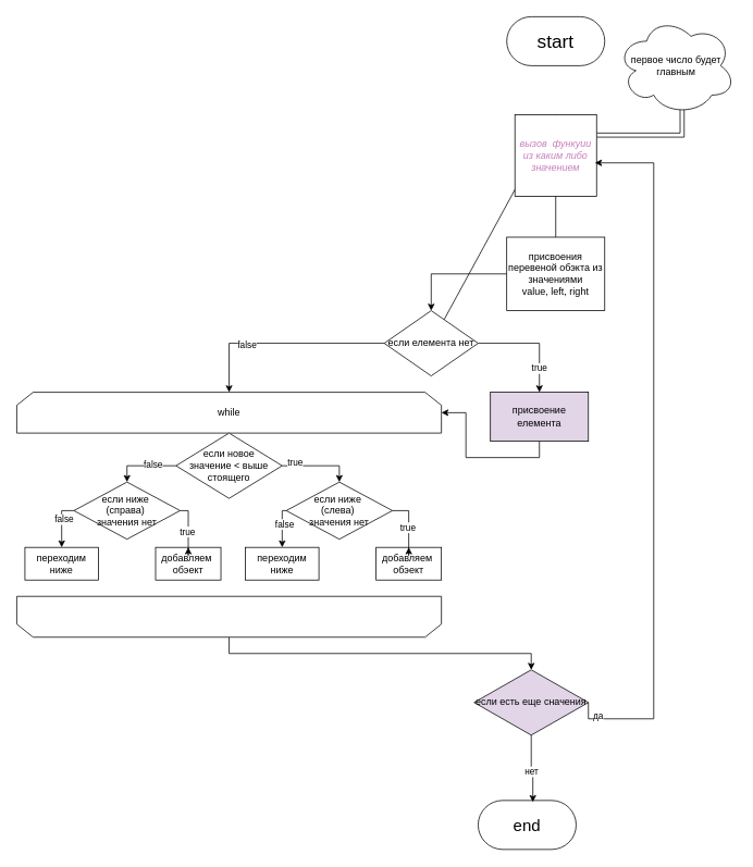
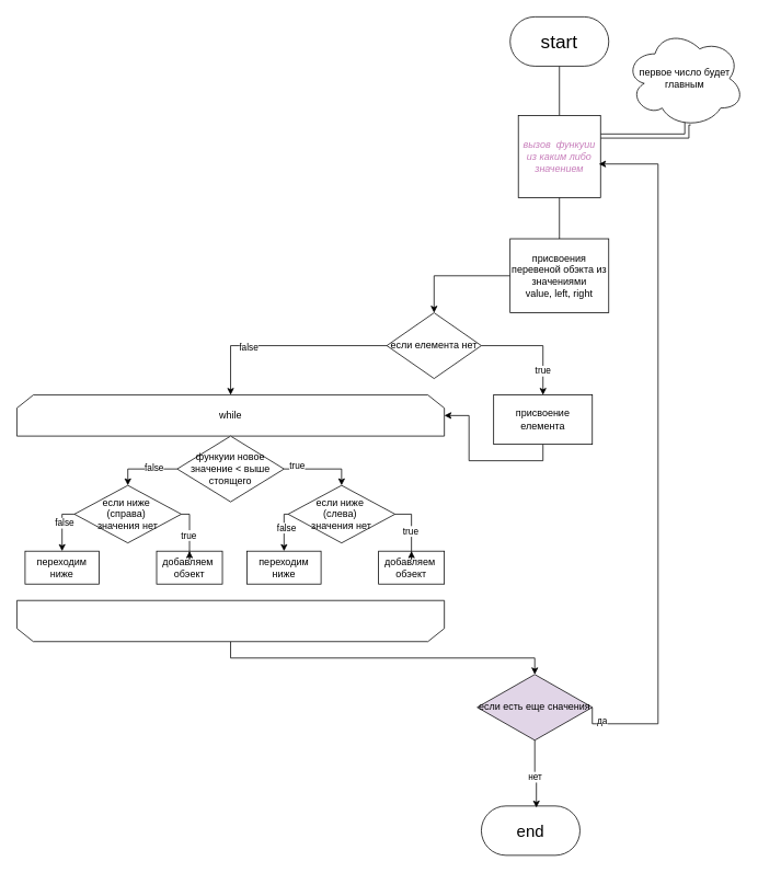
- <mxCell id="5" value="первое число будет главным" style="ellipse;shape=cloud;whiteSpace=wrap;html=1;" parent="1" vertex="1"><mxGeometry x="755" y="20" width="145" height="120" as="geometry" /></mxCell>
+ <mxCell id="5" value="первое число будет главным" style="ellipse;shape=cloud;whiteSpace=wrap;html=1;" parent="1" vertex="1"><mxGeometry x="760" y="35" width="145" height="120" as="geometry" /></mxCell>
- <mxCell id="2" value="" style="endArrow=none;html=1;rounded=0;exitX=0.5;exitY=0;exitDx=0;exitDy=0;" parent="1" source="4" target="14" edge="1"><mxGeometry width="50" height="50" relative="1" as="geometry"><mxPoint x="680" y="140" as="sourcePoint" /><mxPoint x="680" y="90" as="targetPoint" /></mxGeometry></mxCell>
+ <mxCell id="2" value="" style="endArrow=none;html=1;rounded=0;entryX=0.5;entryY=1;entryDx=0;entryDy=0;exitX=0.5;exitY=0;exitDx=0;exitDy=0;" parent="1" source="4" target="17" edge="1"><mxGeometry width="50" height="50" relative="1" as="geometry"><mxPoint x="680" y="140" as="sourcePoint" /><mxPoint x="680" y="90" as="targetPoint" /></mxGeometry></mxCell>
- <mxCell id="16" value="присвоение елемента" style="whiteSpace=wrap;html=1;fillColor=#e1d5e7;" parent="1" vertex="1"><mxGeometry x="600" y="480" width="120" height="60" as="geometry" /></mxCell>
+ <mxCell id="16" value="присвоение елемента" style="whiteSpace=wrap;html=1;" parent="1" vertex="1"><mxGeometry x="600" y="480" width="120" height="60" as="geometry" /></mxCell>
- <mxCell id="25" value="если новое &lt;br&gt;значение &amp;lt; выше стоящего" style="rhombus;whiteSpace=wrap;html=1;" parent="1" vertex="1"><mxGeometry x="215" y="530" width="130" height="80" as="geometry" /></mxCell>
+ <mxCell id="25" value="функуии новое &lt;br&gt;значение &amp;lt; выше стоящего" style="rhombus;whiteSpace=wrap;html=1;" parent="1" vertex="1"><mxGeometry x="215" y="530" width="130" height="80" as="geometry" /></mxCell>
